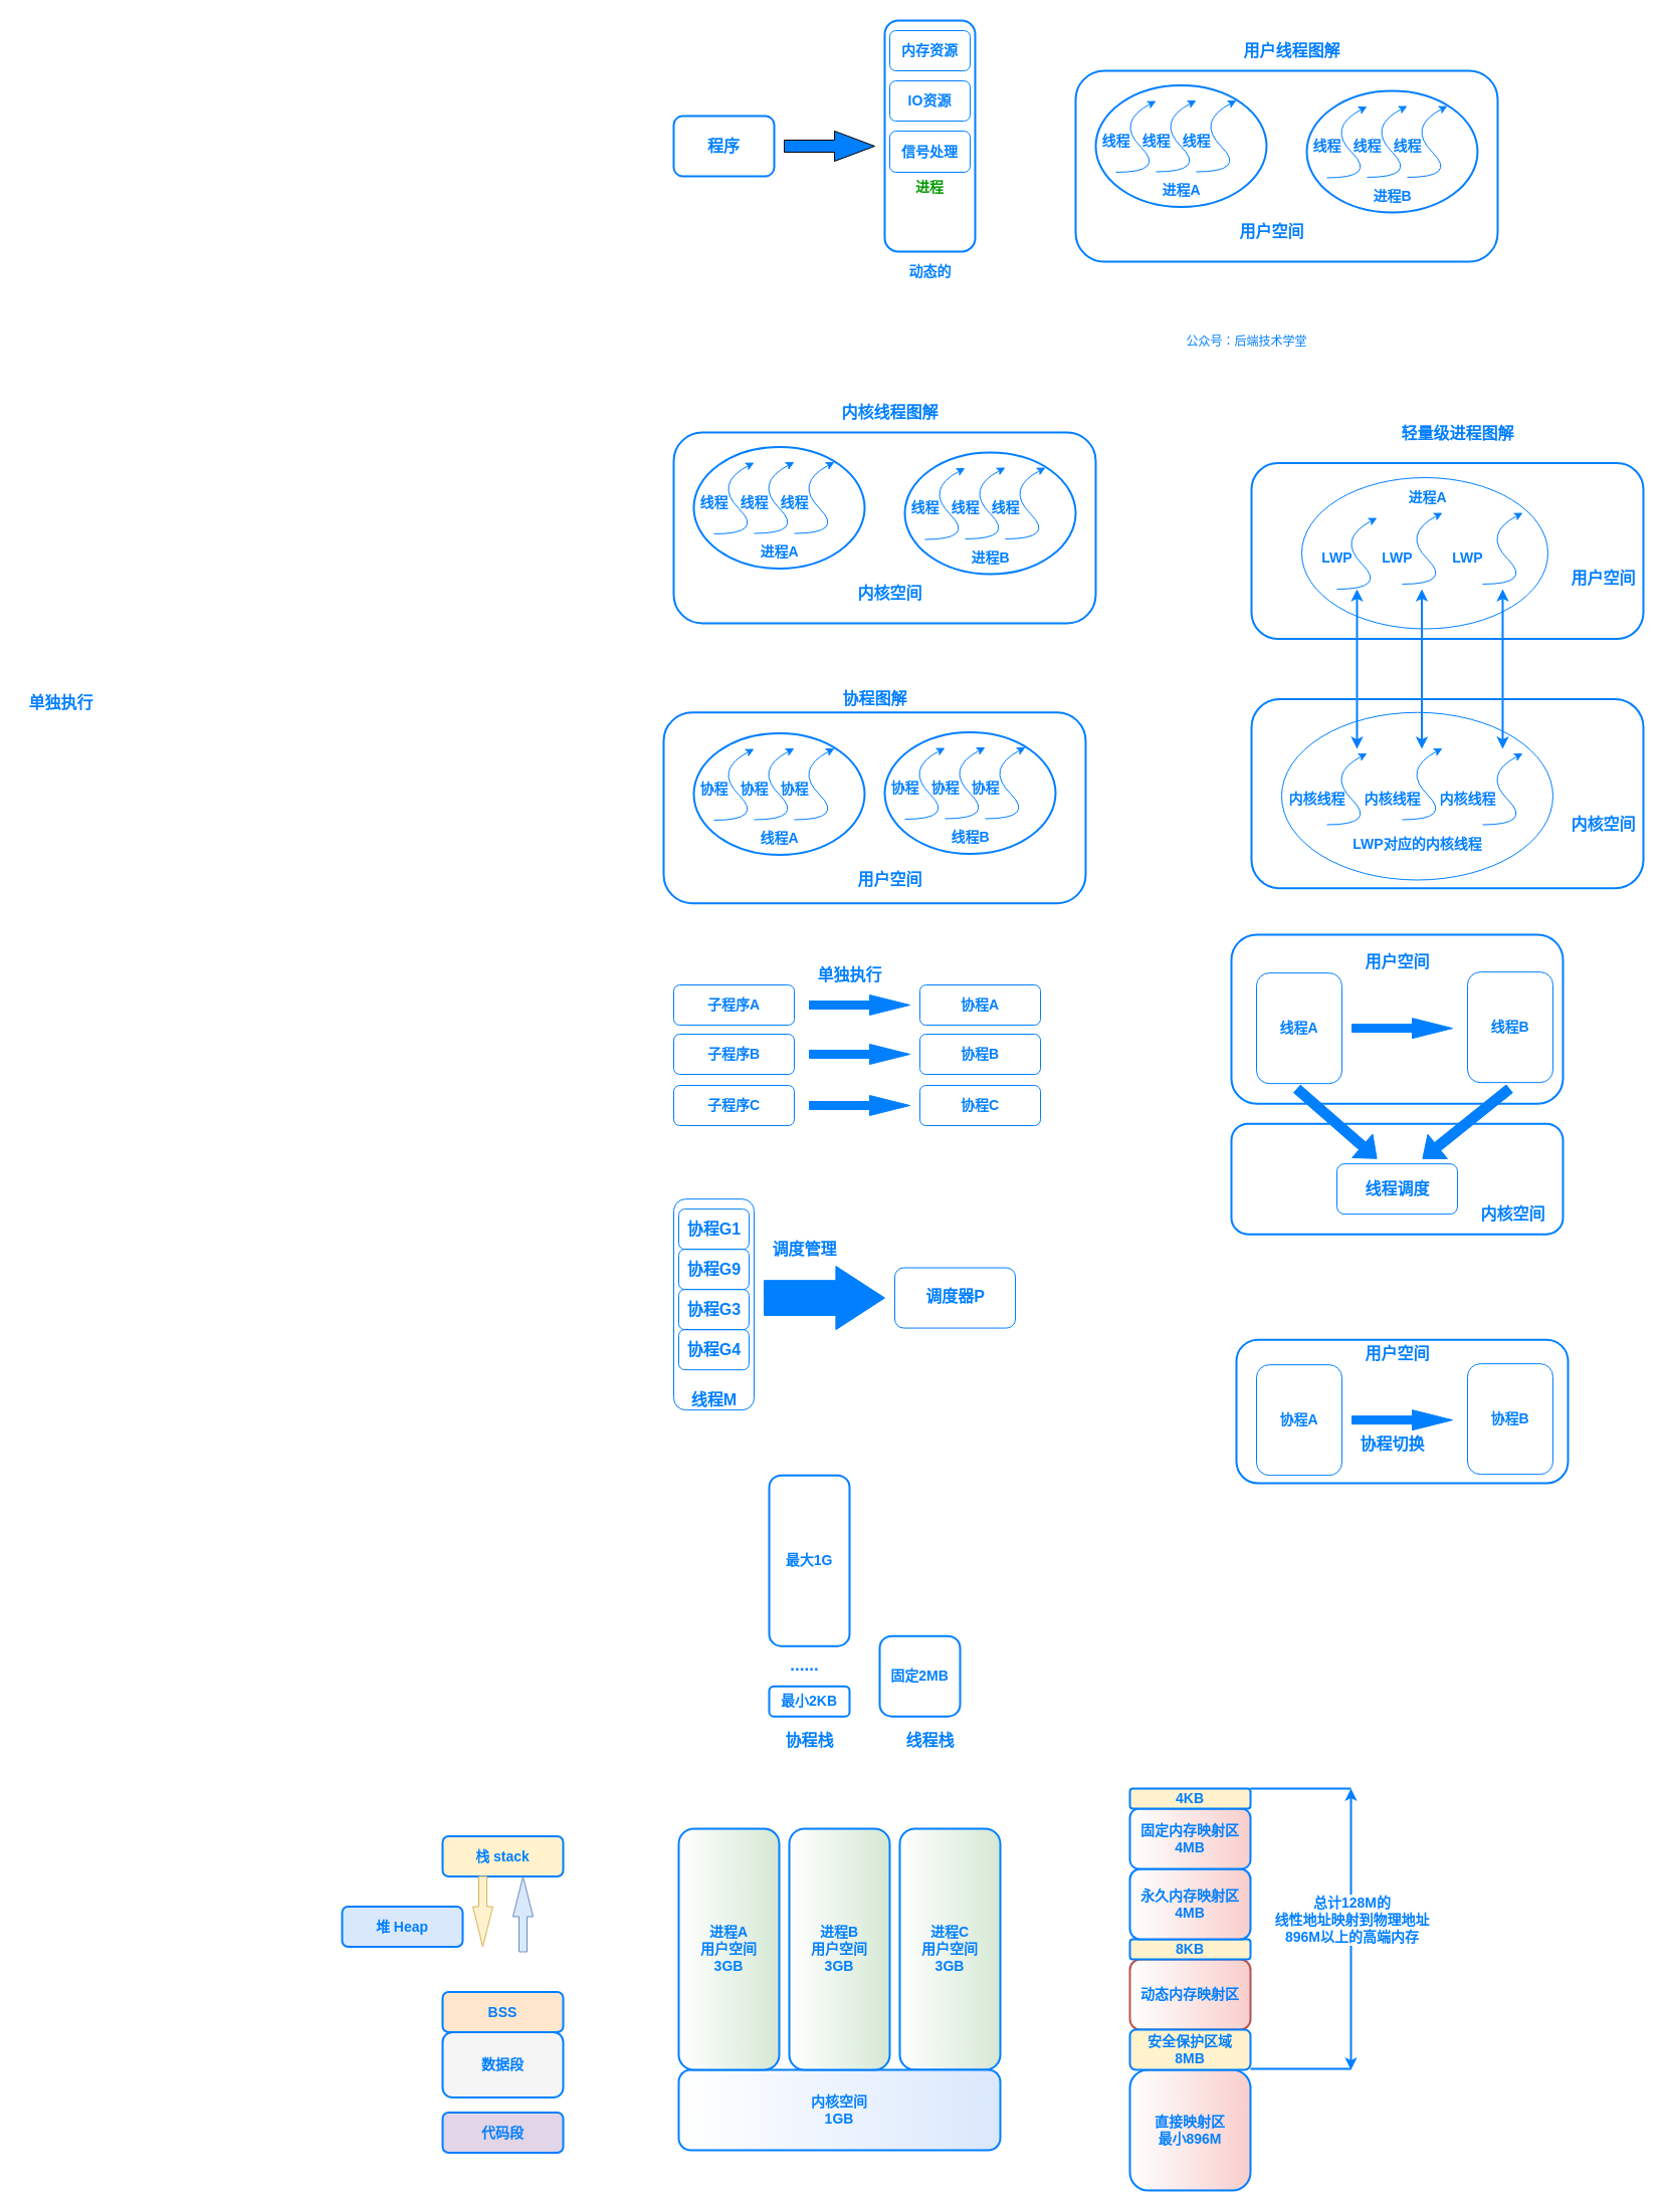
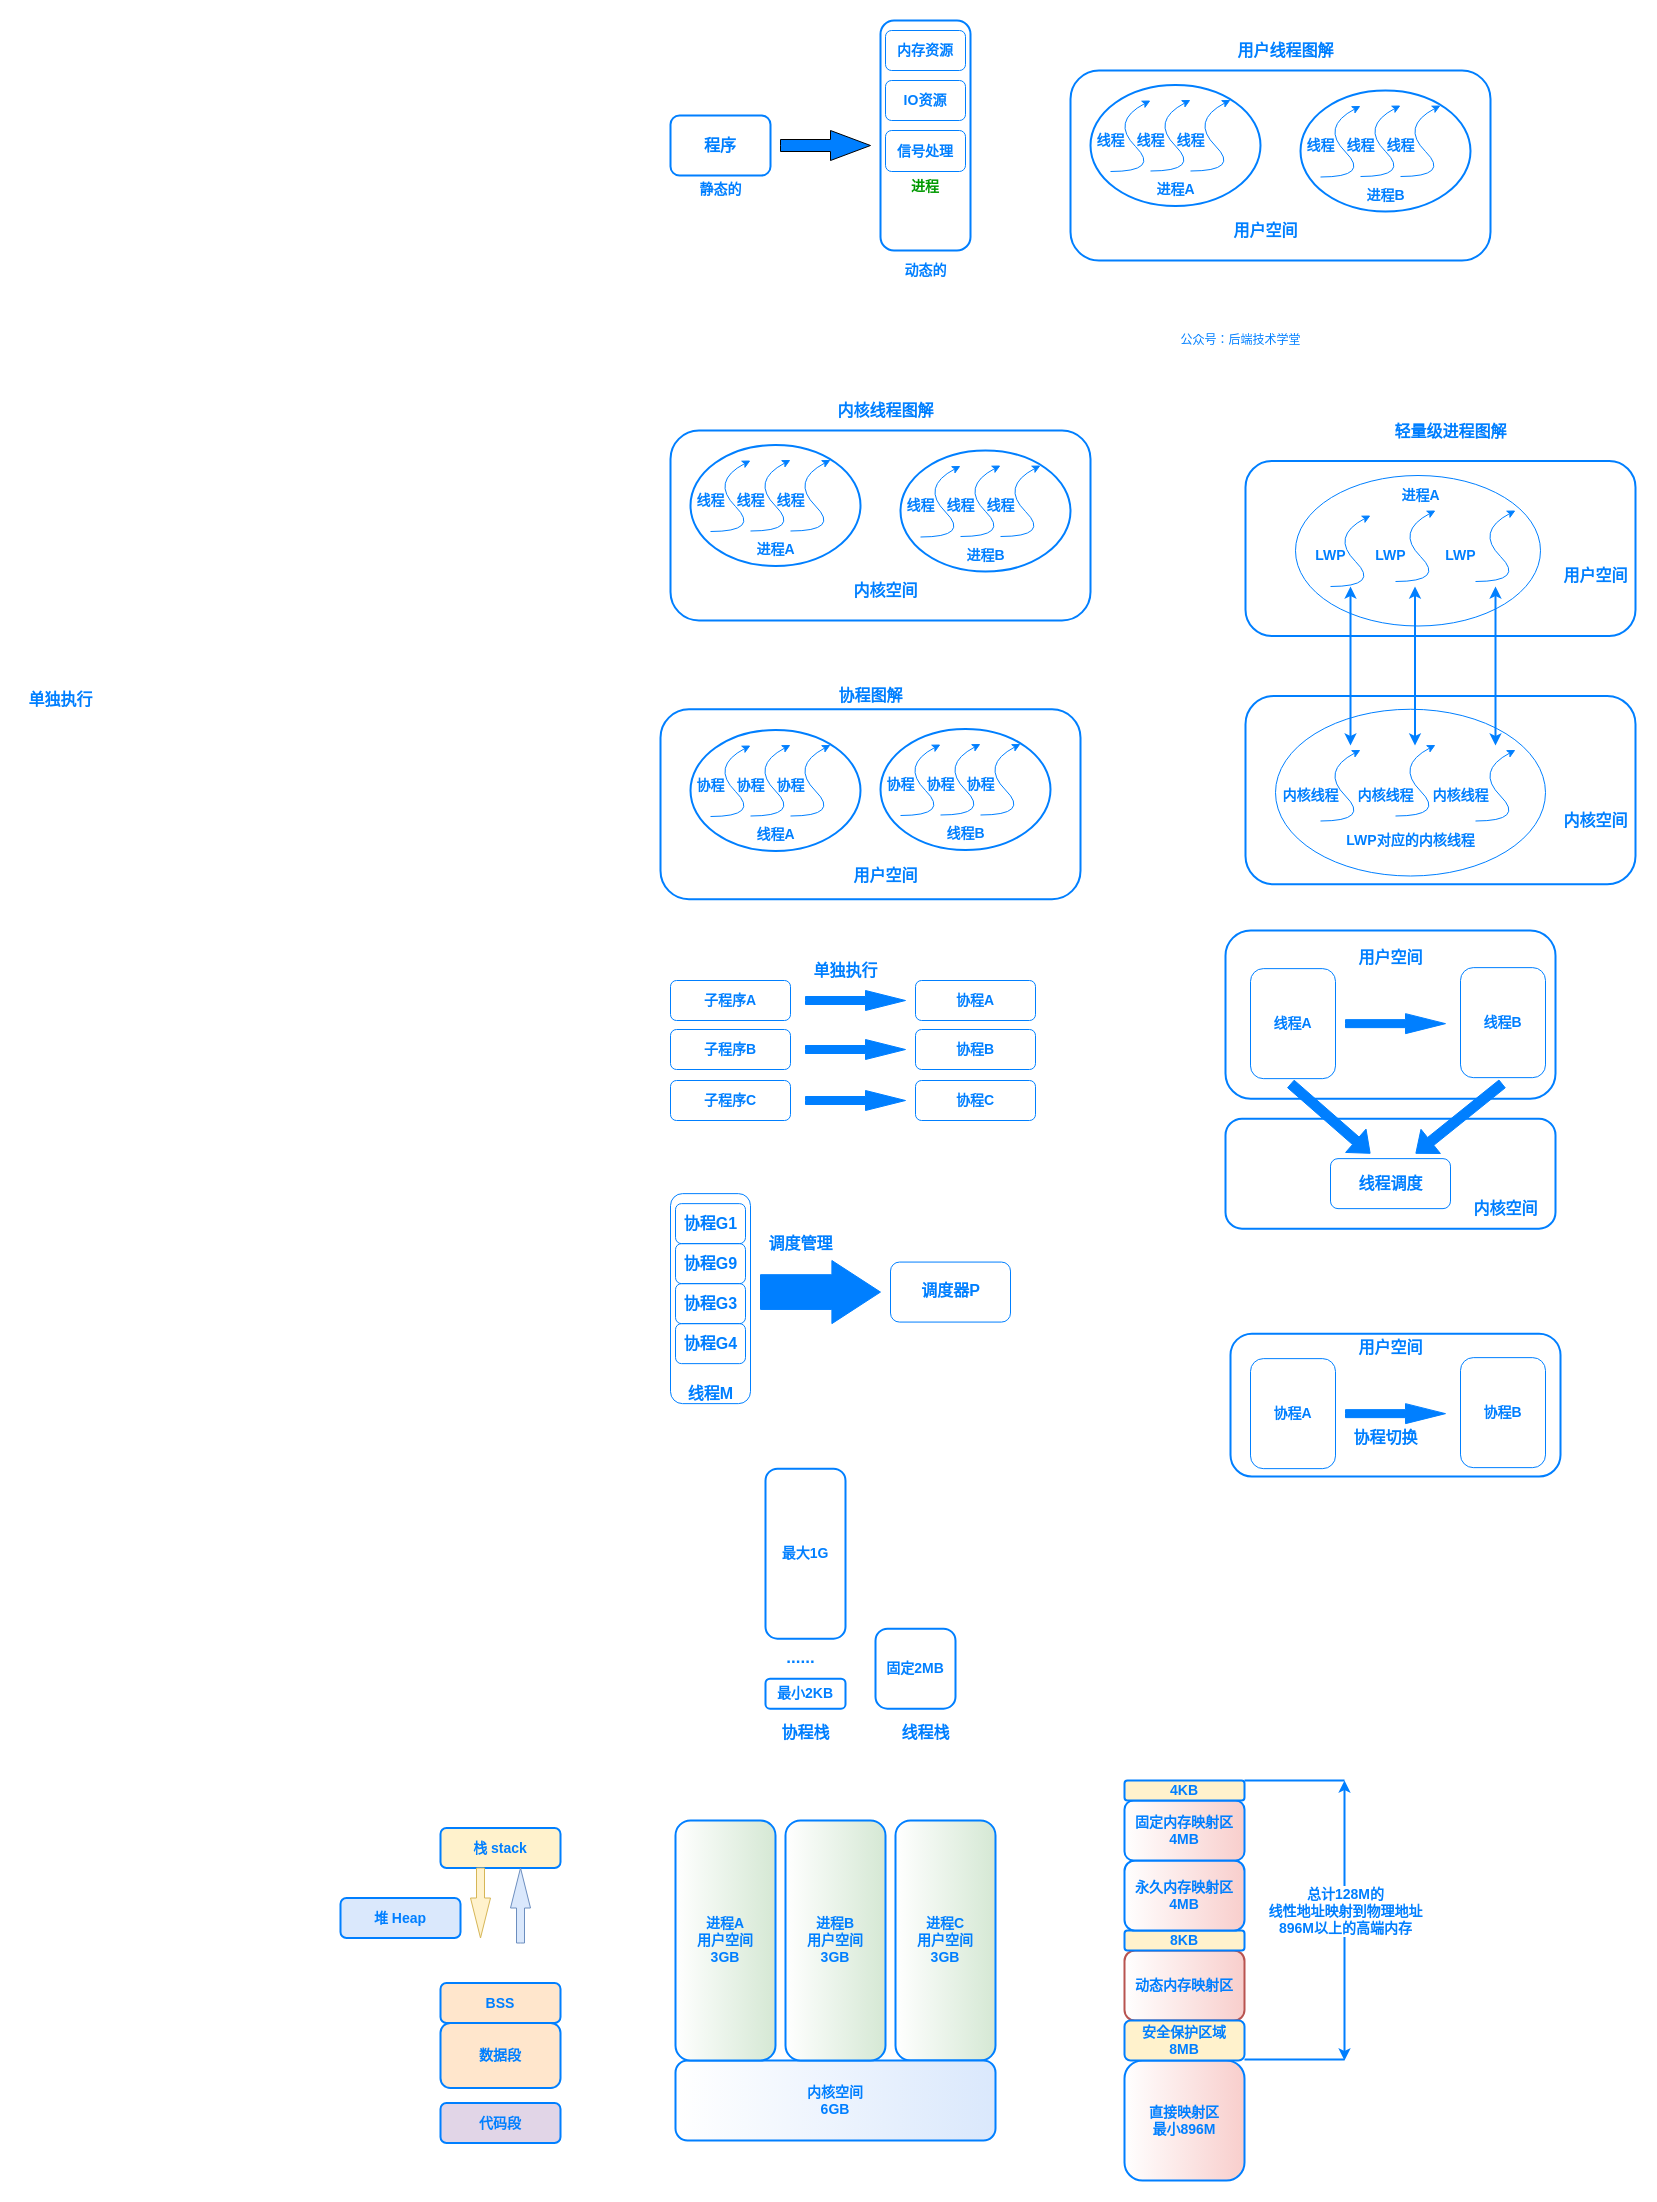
+ <mxCell id="7" value="&lt;font style=&quot;font-size: 14px&quot; color=&quot;#007fff&quot;&gt;&lt;b&gt;静态的&lt;/b&gt;&lt;/font&gt;" style="text;html=1;resizable=0;autosize=1;align=center;verticalAlign=middle;points=[];fillColor=none;strokeColor=none;rounded=0;" vertex="1" parent="1"><mxGeometry x="690" y="179" width="60" height="20" as="geometry" /></mxCell>
- <mxCell id="156" value="&lt;font color=&quot;#007fff&quot; size=&quot;1&quot;&gt;&lt;b style=&quot;font-size: 14px&quot;&gt;数据段&lt;/b&gt;&lt;/font&gt;" style="rounded=1;whiteSpace=wrap;html=1;shadow=0;glass=0;comic=0;fillColor=#f5f5f5;strokeColor=#007FFF;fontColor=#333333;strokeWidth=2;" vertex="1" parent="1"><mxGeometry x="440" y="2022.5" width="120" height="65" as="geometry" /></mxCell>
+ <mxCell id="156" value="&lt;font color=&quot;#007fff&quot; size=&quot;1&quot;&gt;&lt;b style=&quot;font-size: 14px&quot;&gt;数据段&lt;/b&gt;&lt;/font&gt;" style="rounded=1;whiteSpace=wrap;html=1;shadow=0;glass=0;comic=0;fillColor=#ffe6cc;strokeColor=#007FFF;fontColor=#333333;strokeWidth=2;" vertex="1" parent="1"><mxGeometry x="440" y="2022.5" width="120" height="65" as="geometry" /></mxCell>
- <mxCell id="141" value="&lt;font style=&quot;font-size: 14px&quot;&gt;&lt;b&gt;&lt;font color=&quot;#007fff&quot;&gt;内核空间&lt;br&gt;1GB&lt;/font&gt;&lt;/b&gt;&lt;br&gt;&lt;/font&gt;" style="rounded=1;whiteSpace=wrap;html=1;direction=south;fillColor=#dae8fc;strokeColor=#007FFF;strokeWidth=2;gradientColor=#ffffff;" vertex="1" parent="1"><mxGeometry x="675" y="2060" width="320" height="80" as="geometry" /></mxCell>
+ <mxCell id="141" value="&lt;font style=&quot;font-size: 14px&quot;&gt;&lt;b&gt;&lt;font color=&quot;#007fff&quot;&gt;内核空间&lt;br&gt;6GB&lt;/font&gt;&lt;/b&gt;&lt;br&gt;&lt;/font&gt;" style="rounded=1;whiteSpace=wrap;html=1;direction=south;fillColor=#dae8fc;strokeColor=#007FFF;strokeWidth=2;gradientColor=#ffffff;" vertex="1" parent="1"><mxGeometry x="675" y="2060" width="320" height="80" as="geometry" /></mxCell>
